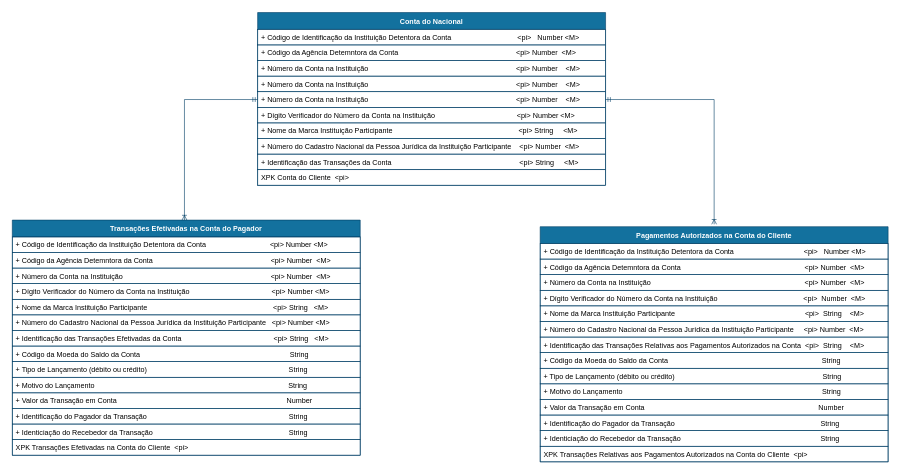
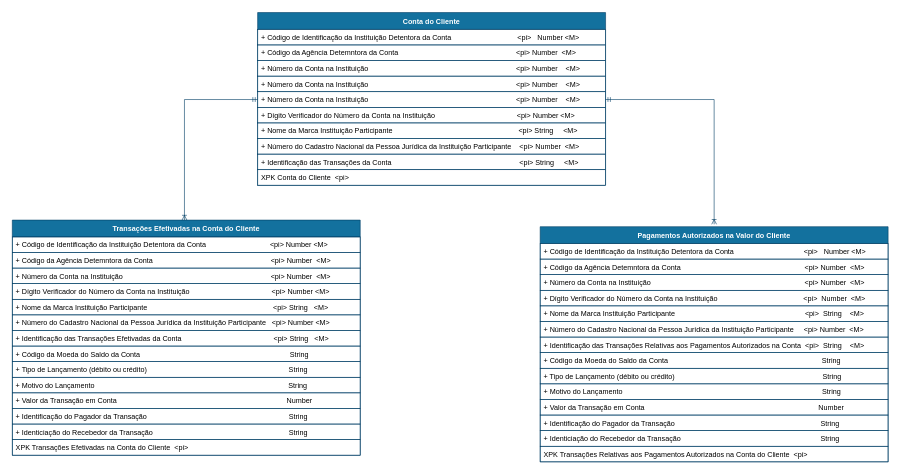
- <mxCell id="2" value="Conta do Nacional" style="swimlane;fontStyle=1;childLayout=stackLayout;horizontal=1;startSize=28;horizontalStack=0;resizeParent=1;resizeParentMax=0;resizeLast=0;collapsible=1;marginBottom=0;rounded=0;shadow=0;comic=0;sketch=0;align=center;html=0;autosize=1;fillColor=#13719E;strokeColor=#003F66;fontColor=#FFFFFF;" parent="1" vertex="1"><mxGeometry x="429" y="20" width="580" height="288" as="geometry" /></mxCell>
+ <mxCell id="2" value="Conta do Cliente" style="swimlane;fontStyle=1;childLayout=stackLayout;horizontal=1;startSize=28;horizontalStack=0;resizeParent=1;resizeParentMax=0;resizeLast=0;collapsible=1;marginBottom=0;rounded=0;shadow=0;comic=0;sketch=0;align=center;html=0;autosize=1;fillColor=#13719E;strokeColor=#003F66;fontColor=#FFFFFF;" parent="1" vertex="1"><mxGeometry x="429" y="20" width="580" height="288" as="geometry" /></mxCell>
- <mxCell id="13" value="Transações Efetivadas na Conta do Pagador" style="swimlane;fontStyle=1;childLayout=stackLayout;horizontal=1;startSize=28;horizontalStack=0;resizeParent=1;resizeParentMax=0;resizeLast=0;collapsible=1;marginBottom=0;rounded=0;shadow=0;comic=0;sketch=0;align=center;html=0;autosize=1;fillColor=#13719E;strokeColor=#003F66;fontColor=#FFFFFF;" parent="1" vertex="1"><mxGeometry x="20" y="366" width="580" height="392" as="geometry" /></mxCell>
+ <mxCell id="13" value="Transações Efetivadas na Conta do Cliente" style="swimlane;fontStyle=1;childLayout=stackLayout;horizontal=1;startSize=28;horizontalStack=0;resizeParent=1;resizeParentMax=0;resizeLast=0;collapsible=1;marginBottom=0;rounded=0;shadow=0;comic=0;sketch=0;align=center;html=0;autosize=1;fillColor=#13719E;strokeColor=#003F66;fontColor=#FFFFFF;" parent="1" vertex="1"><mxGeometry x="20" y="366" width="580" height="392" as="geometry" /></mxCell>
- <mxCell id="28" value="Pagamentos Autorizados na Conta do Cliente" style="swimlane;fontStyle=1;childLayout=stackLayout;horizontal=1;startSize=28;horizontalStack=0;resizeParent=1;resizeParentMax=0;resizeLast=0;collapsible=1;marginBottom=0;rounded=0;shadow=0;comic=0;sketch=0;align=center;html=0;autosize=1;fillColor=#13719E;strokeColor=#003F66;fontColor=#FFFFFF;" parent="1" vertex="1"><mxGeometry x="900" y="377" width="580" height="392" as="geometry" /></mxCell>
+ <mxCell id="28" value="Pagamentos Autorizados na Valor do Cliente" style="swimlane;fontStyle=1;childLayout=stackLayout;horizontal=1;startSize=28;horizontalStack=0;resizeParent=1;resizeParentMax=0;resizeLast=0;collapsible=1;marginBottom=0;rounded=0;shadow=0;comic=0;sketch=0;align=center;html=0;autosize=1;fillColor=#13719E;strokeColor=#003F66;fontColor=#FFFFFF;" parent="1" vertex="1"><mxGeometry x="900" y="377" width="580" height="392" as="geometry" /></mxCell>
